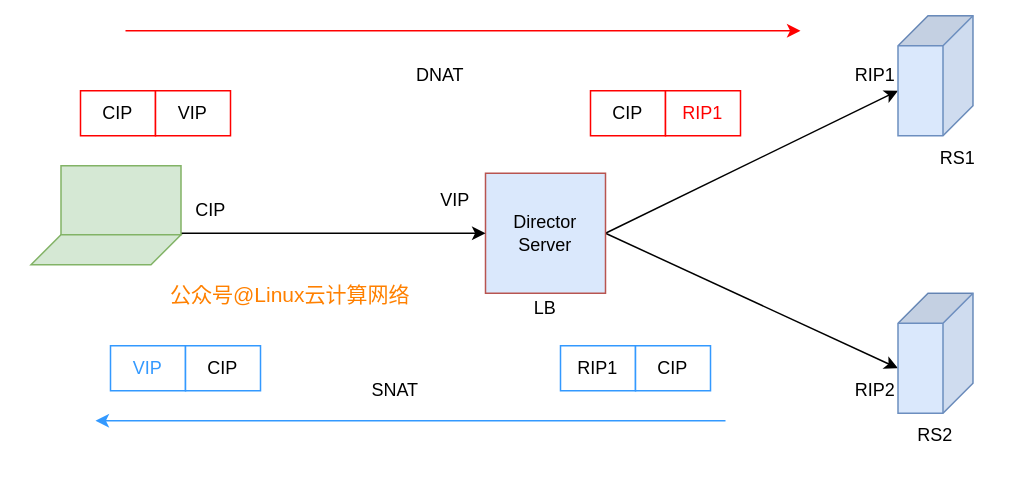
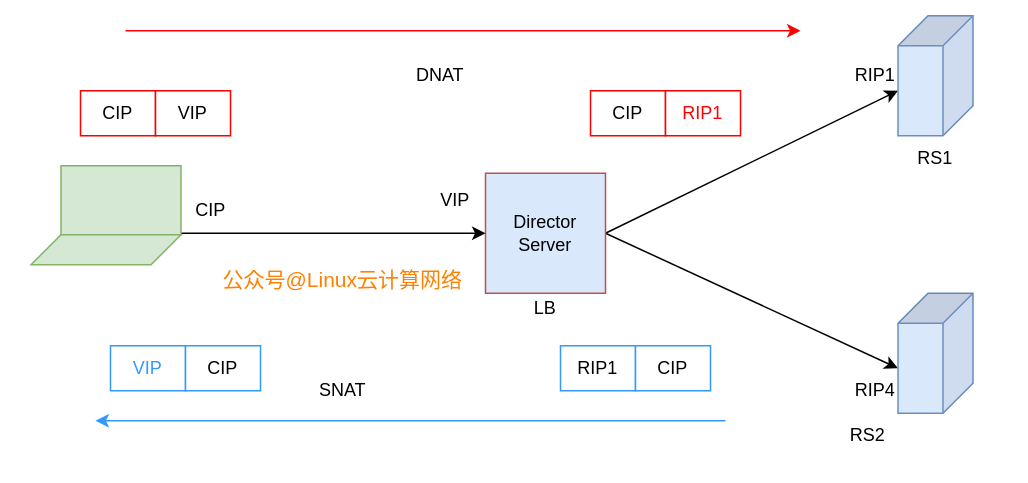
- <mxCell id="7" value="RS1" style="text;html=1;strokeColor=none;fillColor=none;align=center;verticalAlign=middle;whiteSpace=wrap;rounded=0;" parent="1" vertex="1"><mxGeometry x="618" y="95" width="40" height="20" as="geometry" /></mxCell>
+ <mxCell id="7" value="RS1" style="text;html=1;strokeColor=none;fillColor=none;align=center;verticalAlign=middle;whiteSpace=wrap;rounded=0;" parent="1" vertex="1"><mxGeometry x="603" y="95" width="40" height="20" as="geometry" /></mxCell>
- <mxCell id="29" value="&lt;font color=&quot;#ff8000&quot; style=&quot;font-size: 14px&quot;&gt;公众号@Linux云计算网络&lt;/font&gt;" style="text;html=1;strokeColor=none;fillColor=none;align=center;verticalAlign=middle;whiteSpace=wrap;rounded=0;" vertex="1" parent="1"><mxGeometry x="108" y="186" width="170" height="20" as="geometry" /></mxCell>
+ <mxCell id="29" value="&lt;font color=&quot;#ff8000&quot; style=&quot;font-size: 14px&quot;&gt;公众号@Linux云计算网络&lt;/font&gt;" style="text;html=1;strokeColor=none;fillColor=none;align=center;verticalAlign=middle;whiteSpace=wrap;rounded=0;" vertex="1" parent="1"><mxGeometry x="143" y="176" width="170" height="20" as="geometry" /></mxCell>
- <mxCell id="28" value="SNAT" style="text;html=1;strokeColor=none;fillColor=none;align=center;verticalAlign=middle;whiteSpace=wrap;rounded=0;" parent="1" vertex="1"><mxGeometry x="243" y="250" width="40" height="20" as="geometry" /></mxCell>
+ <mxCell id="28" value="SNAT" style="text;html=1;strokeColor=none;fillColor=none;align=center;verticalAlign=middle;whiteSpace=wrap;rounded=0;" parent="1" vertex="1"><mxGeometry x="208" y="250" width="40" height="20" as="geometry" /></mxCell>
- <mxCell id="15" value="RIP2" style="text;html=1;strokeColor=none;fillColor=none;align=center;verticalAlign=middle;whiteSpace=wrap;rounded=0;" parent="1" vertex="1"><mxGeometry x="563" y="250" width="40" height="20" as="geometry" /></mxCell>
+ <mxCell id="15" value="RIP4" style="text;html=1;strokeColor=none;fillColor=none;align=center;verticalAlign=middle;whiteSpace=wrap;rounded=0;" parent="1" vertex="1"><mxGeometry x="563" y="250" width="40" height="20" as="geometry" /></mxCell>
- <mxCell id="8" value="RS2" style="text;html=1;strokeColor=none;fillColor=none;align=center;verticalAlign=middle;whiteSpace=wrap;rounded=0;" parent="1" vertex="1"><mxGeometry x="603" y="280" width="40" height="20" as="geometry" /></mxCell>
+ <mxCell id="8" value="RS2" style="text;html=1;strokeColor=none;fillColor=none;align=center;verticalAlign=middle;whiteSpace=wrap;rounded=0;" parent="1" vertex="1"><mxGeometry x="558" y="280" width="40" height="20" as="geometry" /></mxCell>
